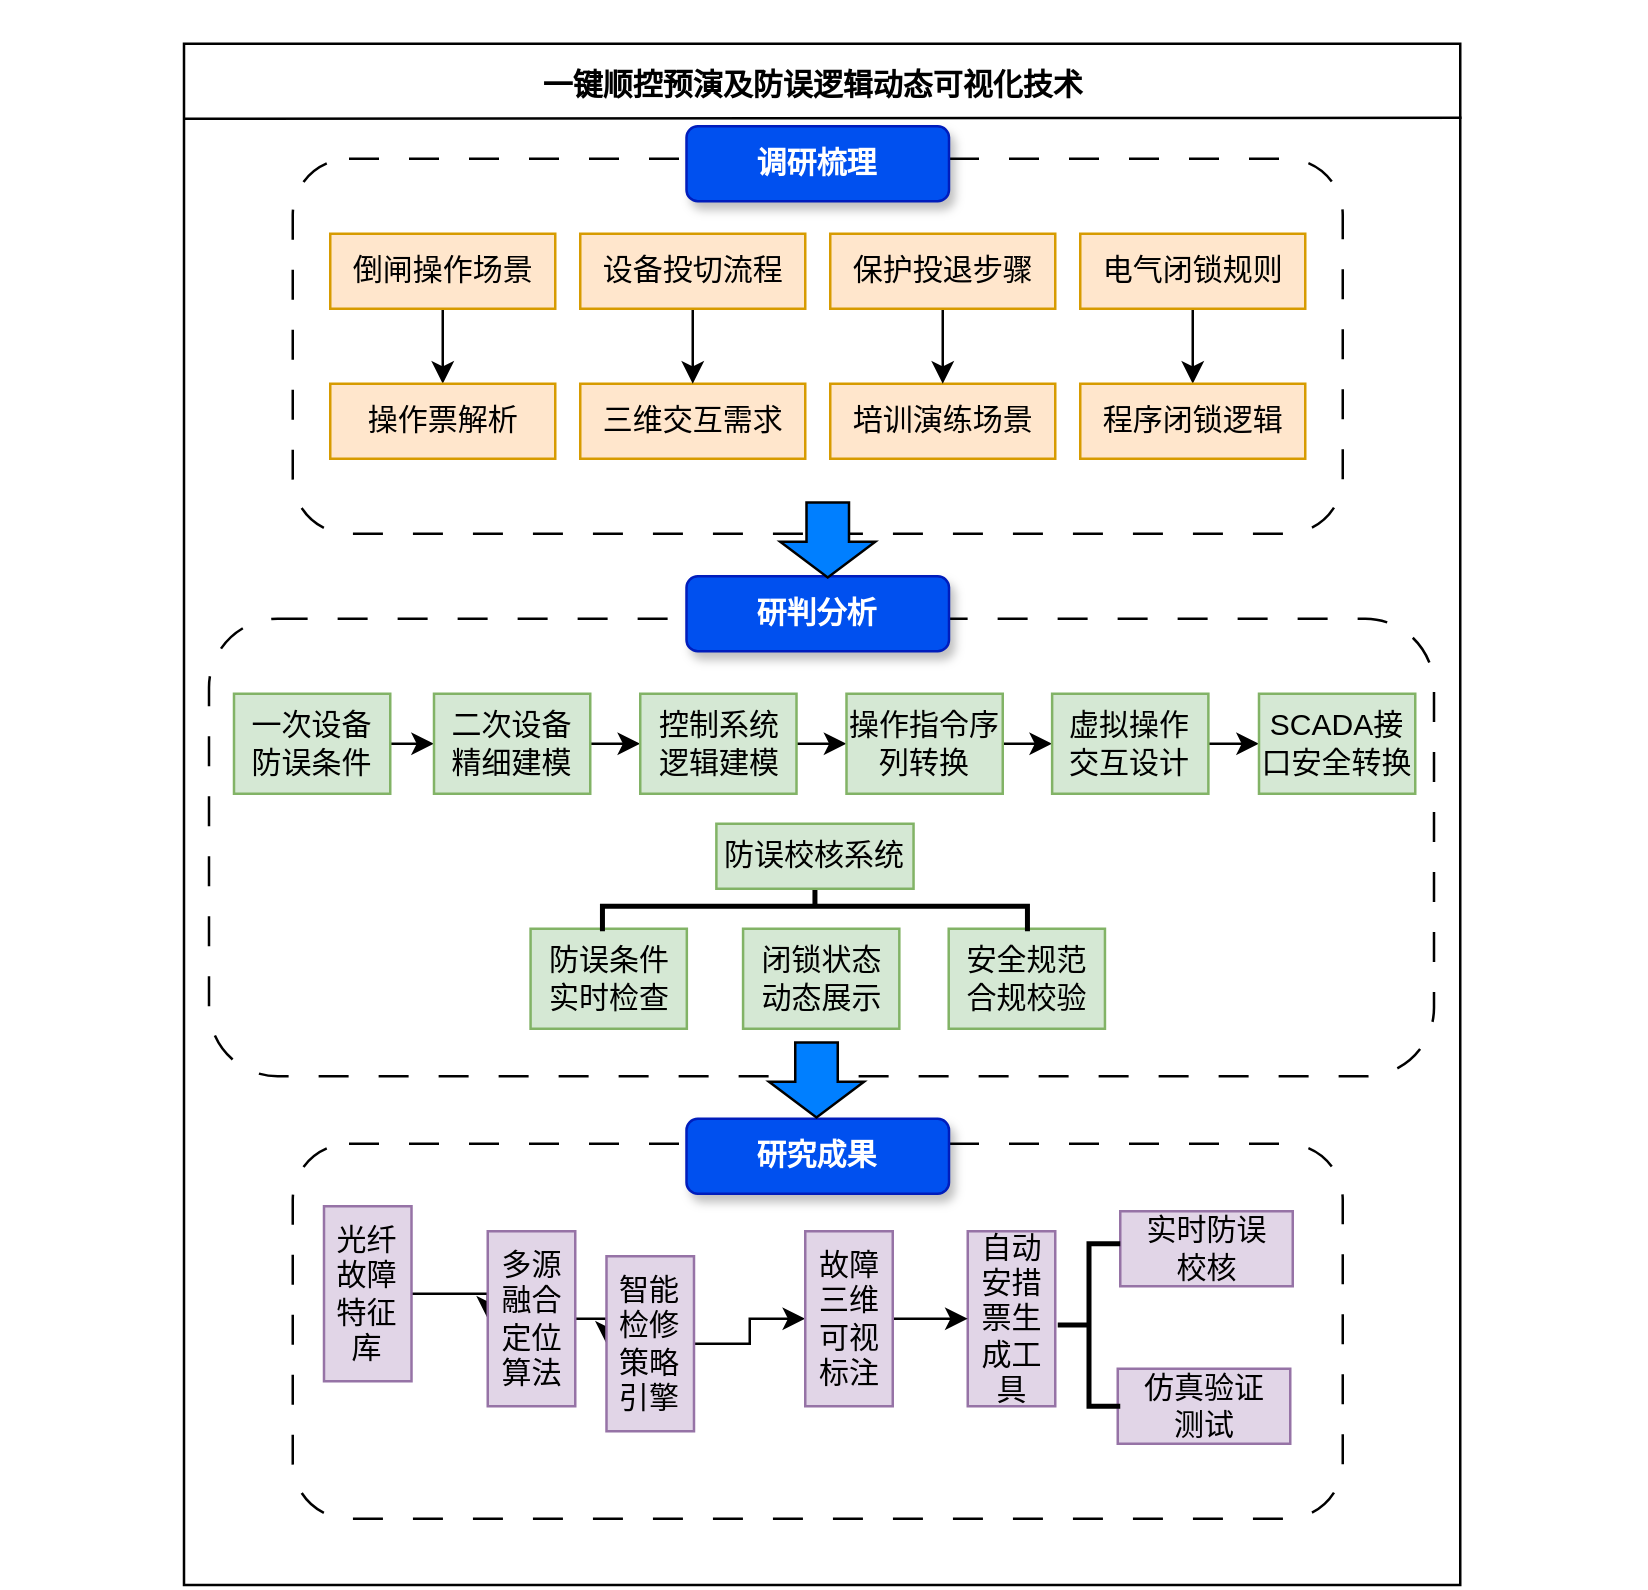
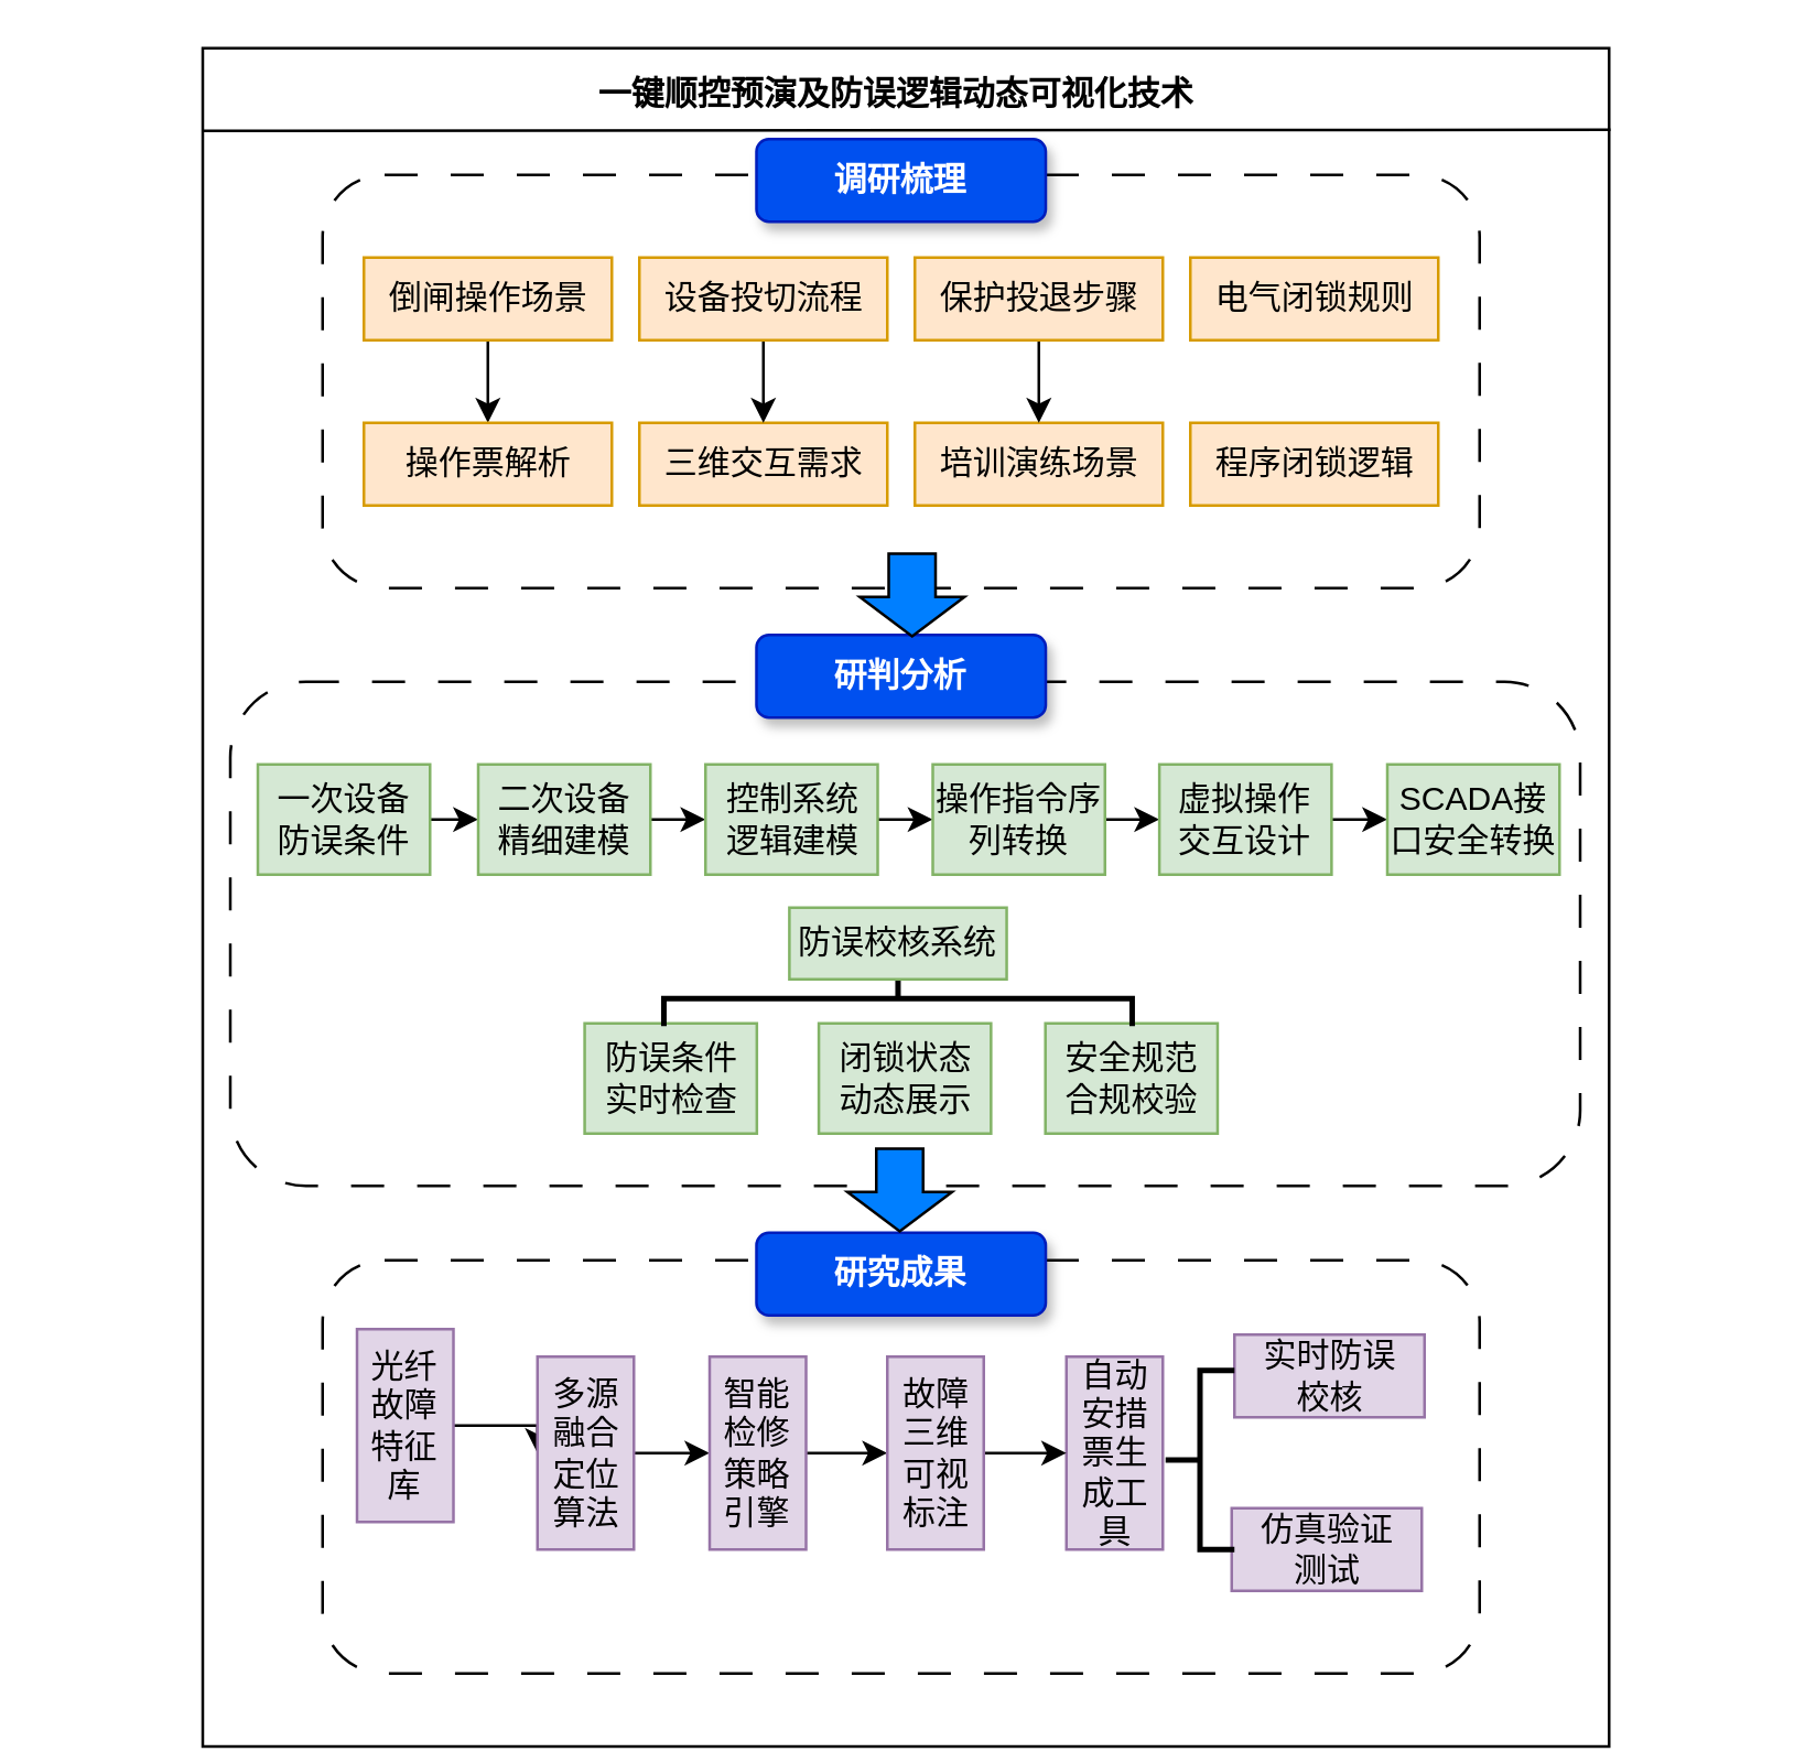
- <mxCell id="16" style="edgeStyle=orthogonalEdgeStyle;rounded=0;orthogonalLoop=1;jettySize=auto;html=1;exitX=0.5;exitY=1;exitDx=0;exitDy=0;entryX=0.5;entryY=0;entryDx=0;entryDy=0;" parent="1" source="17" target="18" edge="1"><mxGeometry relative="1" as="geometry" /></mxCell>
- <mxCell id="43" value="智能检修策略引擎" style="rounded=0;whiteSpace=wrap;html=1;fillColor=#e1d5e7;strokeColor=#9673a6;" parent="1" vertex="1"><mxGeometry x="242" y="502" width="35" height="70" as="geometry" /></mxCell>
+ <mxCell id="43" value="智能检修策略引擎" style="rounded=0;whiteSpace=wrap;html=1;fillColor=#e1d5e7;strokeColor=#9673a6;" parent="1" vertex="1"><mxGeometry x="257" y="492" width="35" height="70" as="geometry" /></mxCell>
